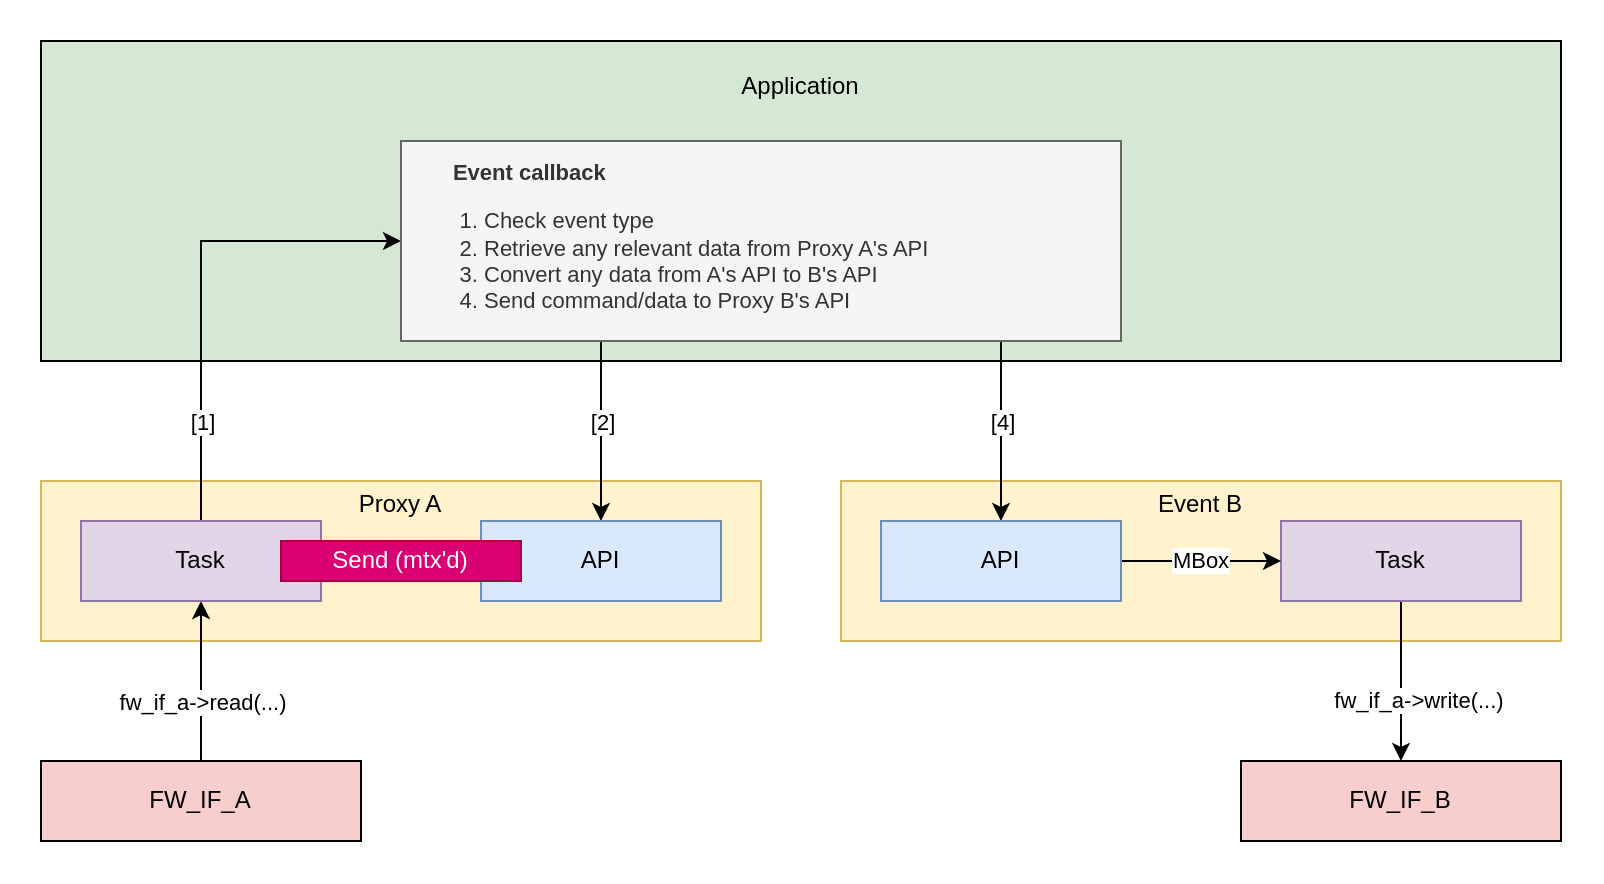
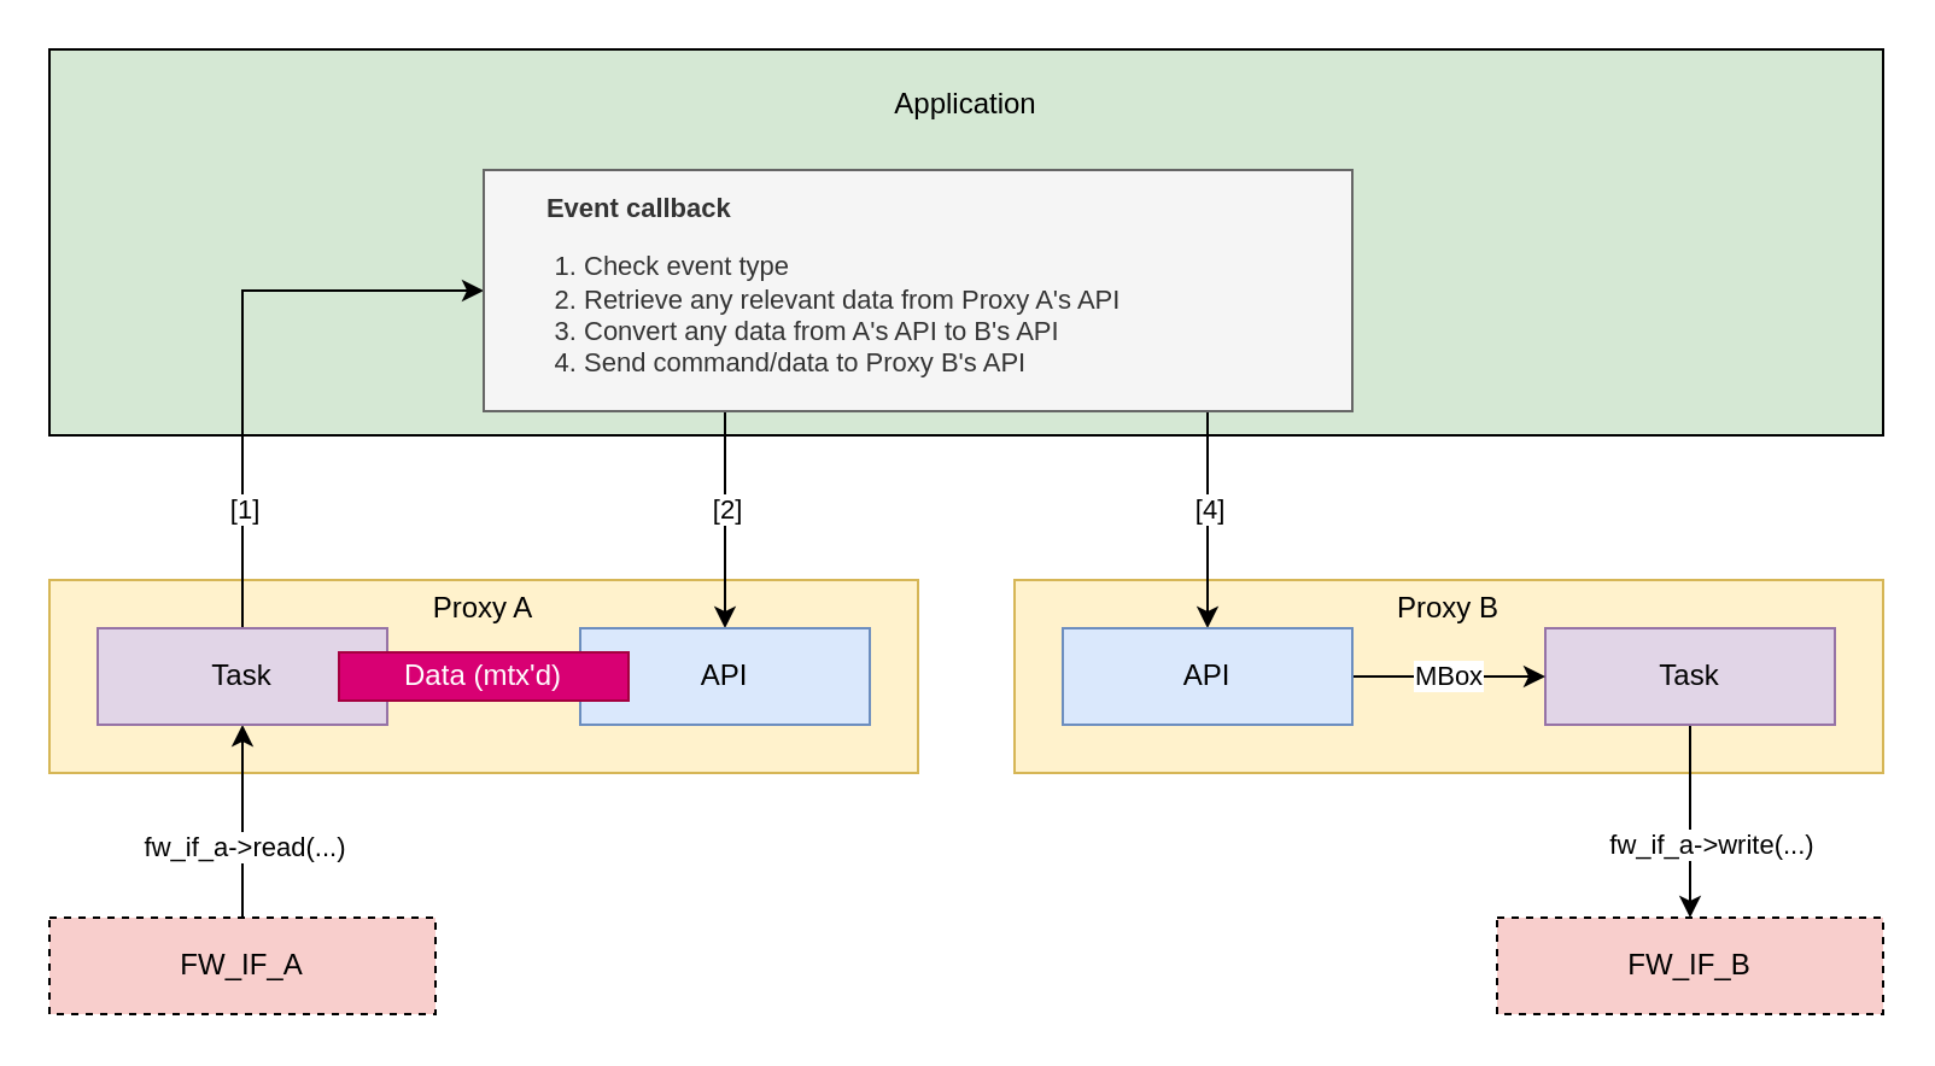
- <mxCell id="22" value="Send (mtx'd)" style="rounded=0;whiteSpace=wrap;html=1;fillColor=#d80073;strokeColor=#A50040;fontColor=#ffffff;" parent="1" vertex="1"><mxGeometry x="140" y="270" width="120" height="20" as="geometry" /></mxCell>
+ <mxCell id="22" value="Data (mtx'd)" style="rounded=0;whiteSpace=wrap;html=1;fillColor=#d80073;strokeColor=#A50040;fontColor=#ffffff;" parent="1" vertex="1"><mxGeometry x="140" y="270" width="120" height="20" as="geometry" /></mxCell>
- <mxCell id="2" value="Event B&lt;br style=&quot;border-color: var(--border-color);&quot;&gt;&lt;br style=&quot;border-color: var(--border-color);&quot;&gt;&lt;br&gt;&lt;br&gt;&lt;br&gt;" style="rounded=0;whiteSpace=wrap;html=1;fillColor=#fff2cc;strokeColor=#d6b656;" parent="1" vertex="1"><mxGeometry x="420" y="240" width="360" height="80" as="geometry" /></mxCell>
+ <mxCell id="2" value="Proxy B&lt;br style=&quot;border-color: var(--border-color);&quot;&gt;&lt;br style=&quot;border-color: var(--border-color);&quot;&gt;&lt;br&gt;&lt;br&gt;&lt;br&gt;" style="rounded=0;whiteSpace=wrap;html=1;fillColor=#fff2cc;strokeColor=#d6b656;" parent="1" vertex="1"><mxGeometry x="420" y="240" width="360" height="80" as="geometry" /></mxCell>
- <mxCell id="11" value="FW_IF_A" style="rounded=0;whiteSpace=wrap;html=1;fillColor=#f8cecc;strokeColor=#000000;" parent="1" vertex="1"><mxGeometry x="20" y="380" width="160" height="40" as="geometry" /></mxCell>
+ <mxCell id="11" value="FW_IF_A" style="rounded=0;whiteSpace=wrap;html=1;fillColor=#f8cecc;strokeColor=#000000;dashed=1;" parent="1" vertex="1"><mxGeometry x="20" y="380" width="160" height="40" as="geometry" /></mxCell>
- <mxCell id="18" value="FW_IF_B" style="rounded=0;whiteSpace=wrap;html=1;fillColor=#f8cecc;strokeColor=#000000;" parent="1" vertex="1"><mxGeometry x="620" y="380" width="160" height="40" as="geometry" /></mxCell>
+ <mxCell id="18" value="FW_IF_B" style="rounded=0;whiteSpace=wrap;html=1;fillColor=#f8cecc;strokeColor=#000000;dashed=1;" parent="1" vertex="1"><mxGeometry x="620" y="380" width="160" height="40" as="geometry" /></mxCell>
